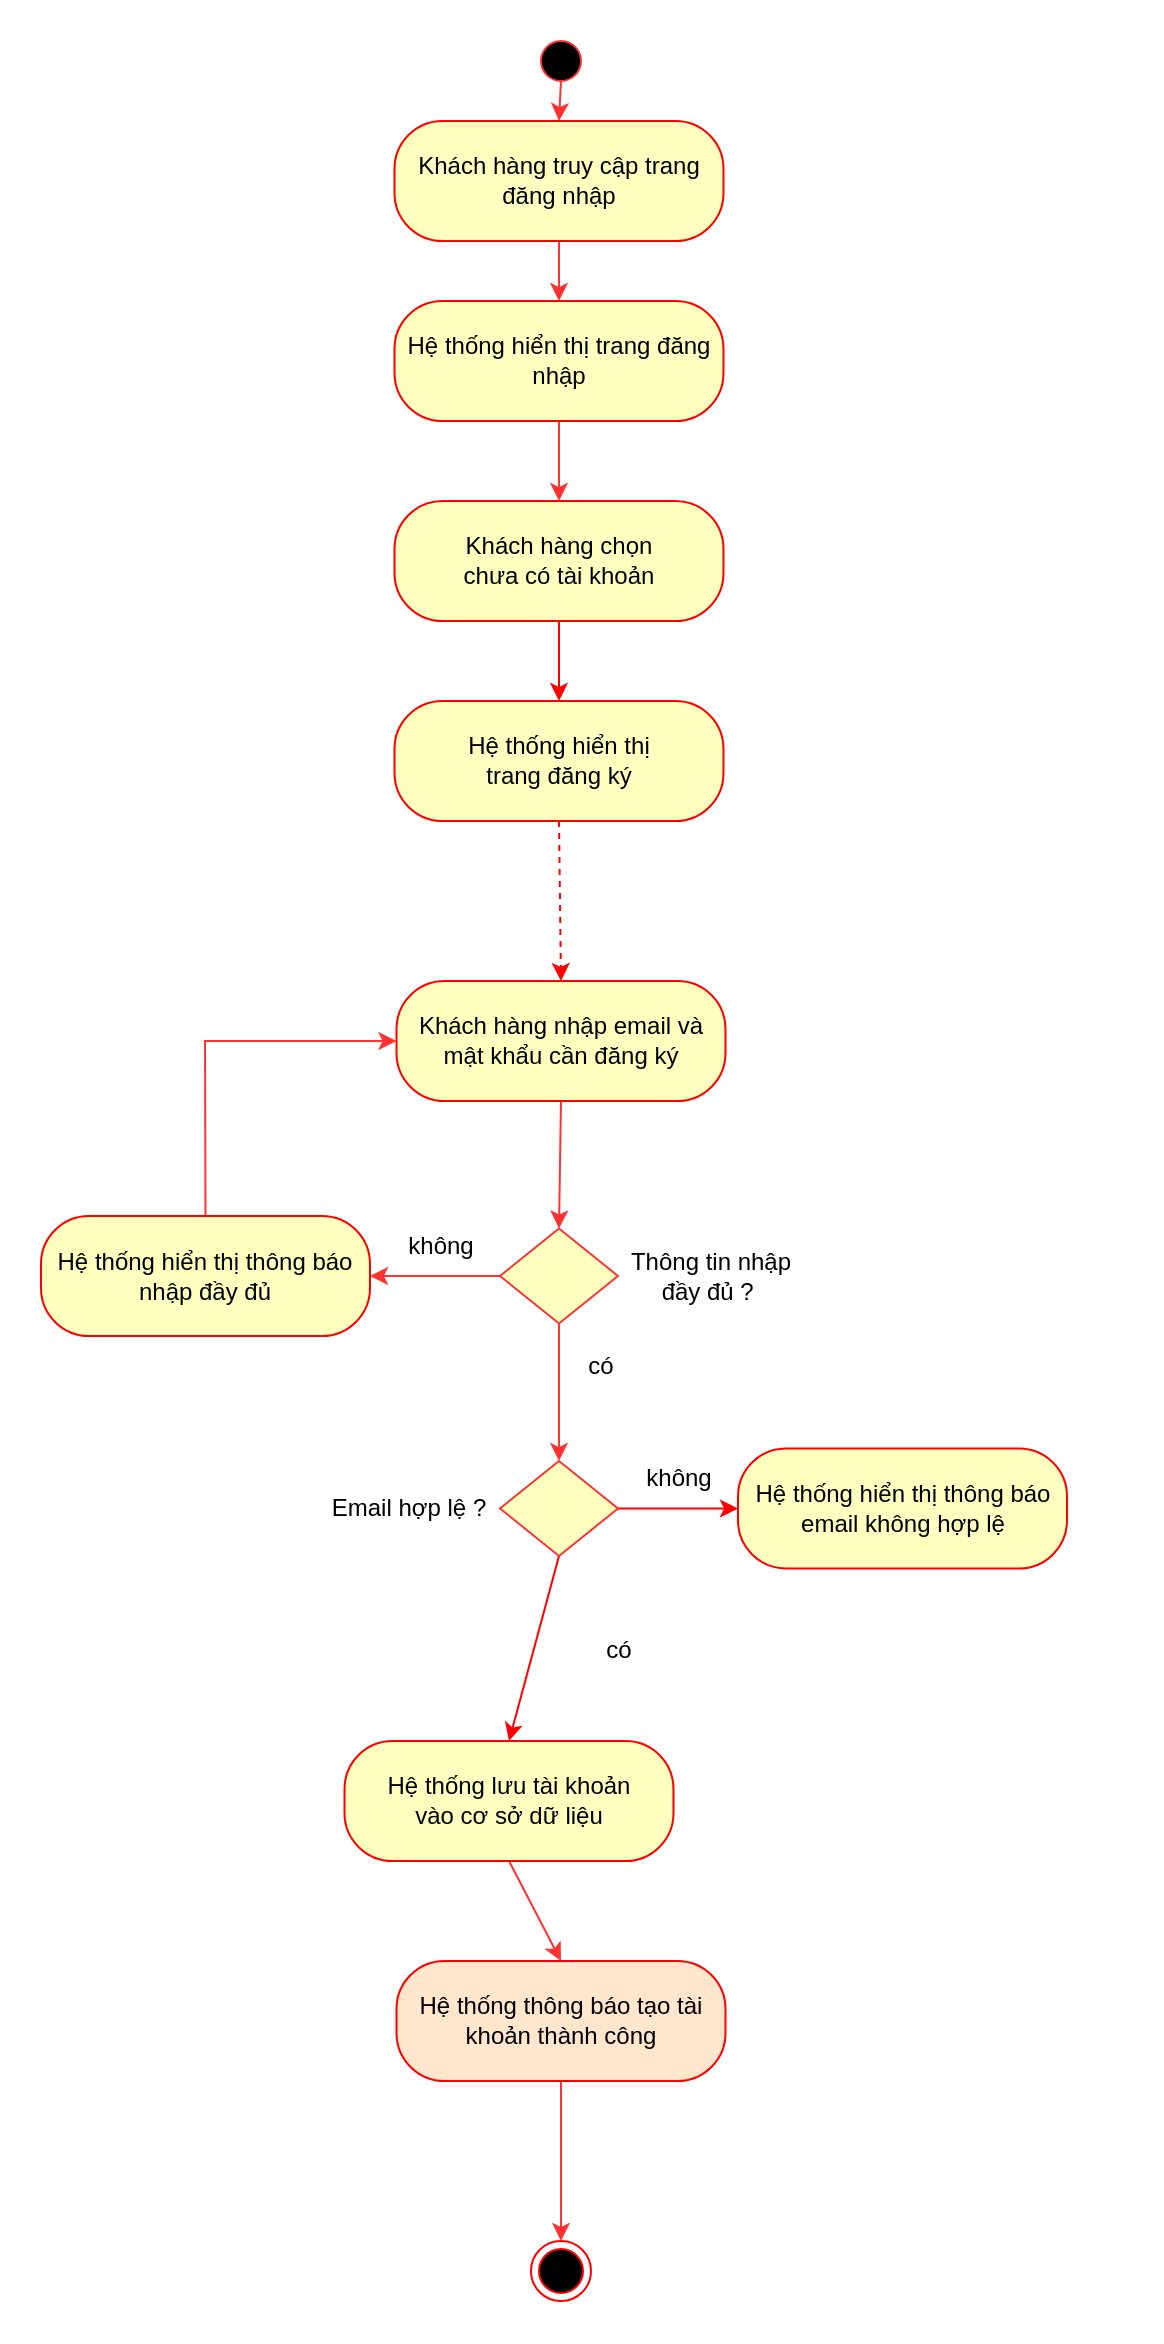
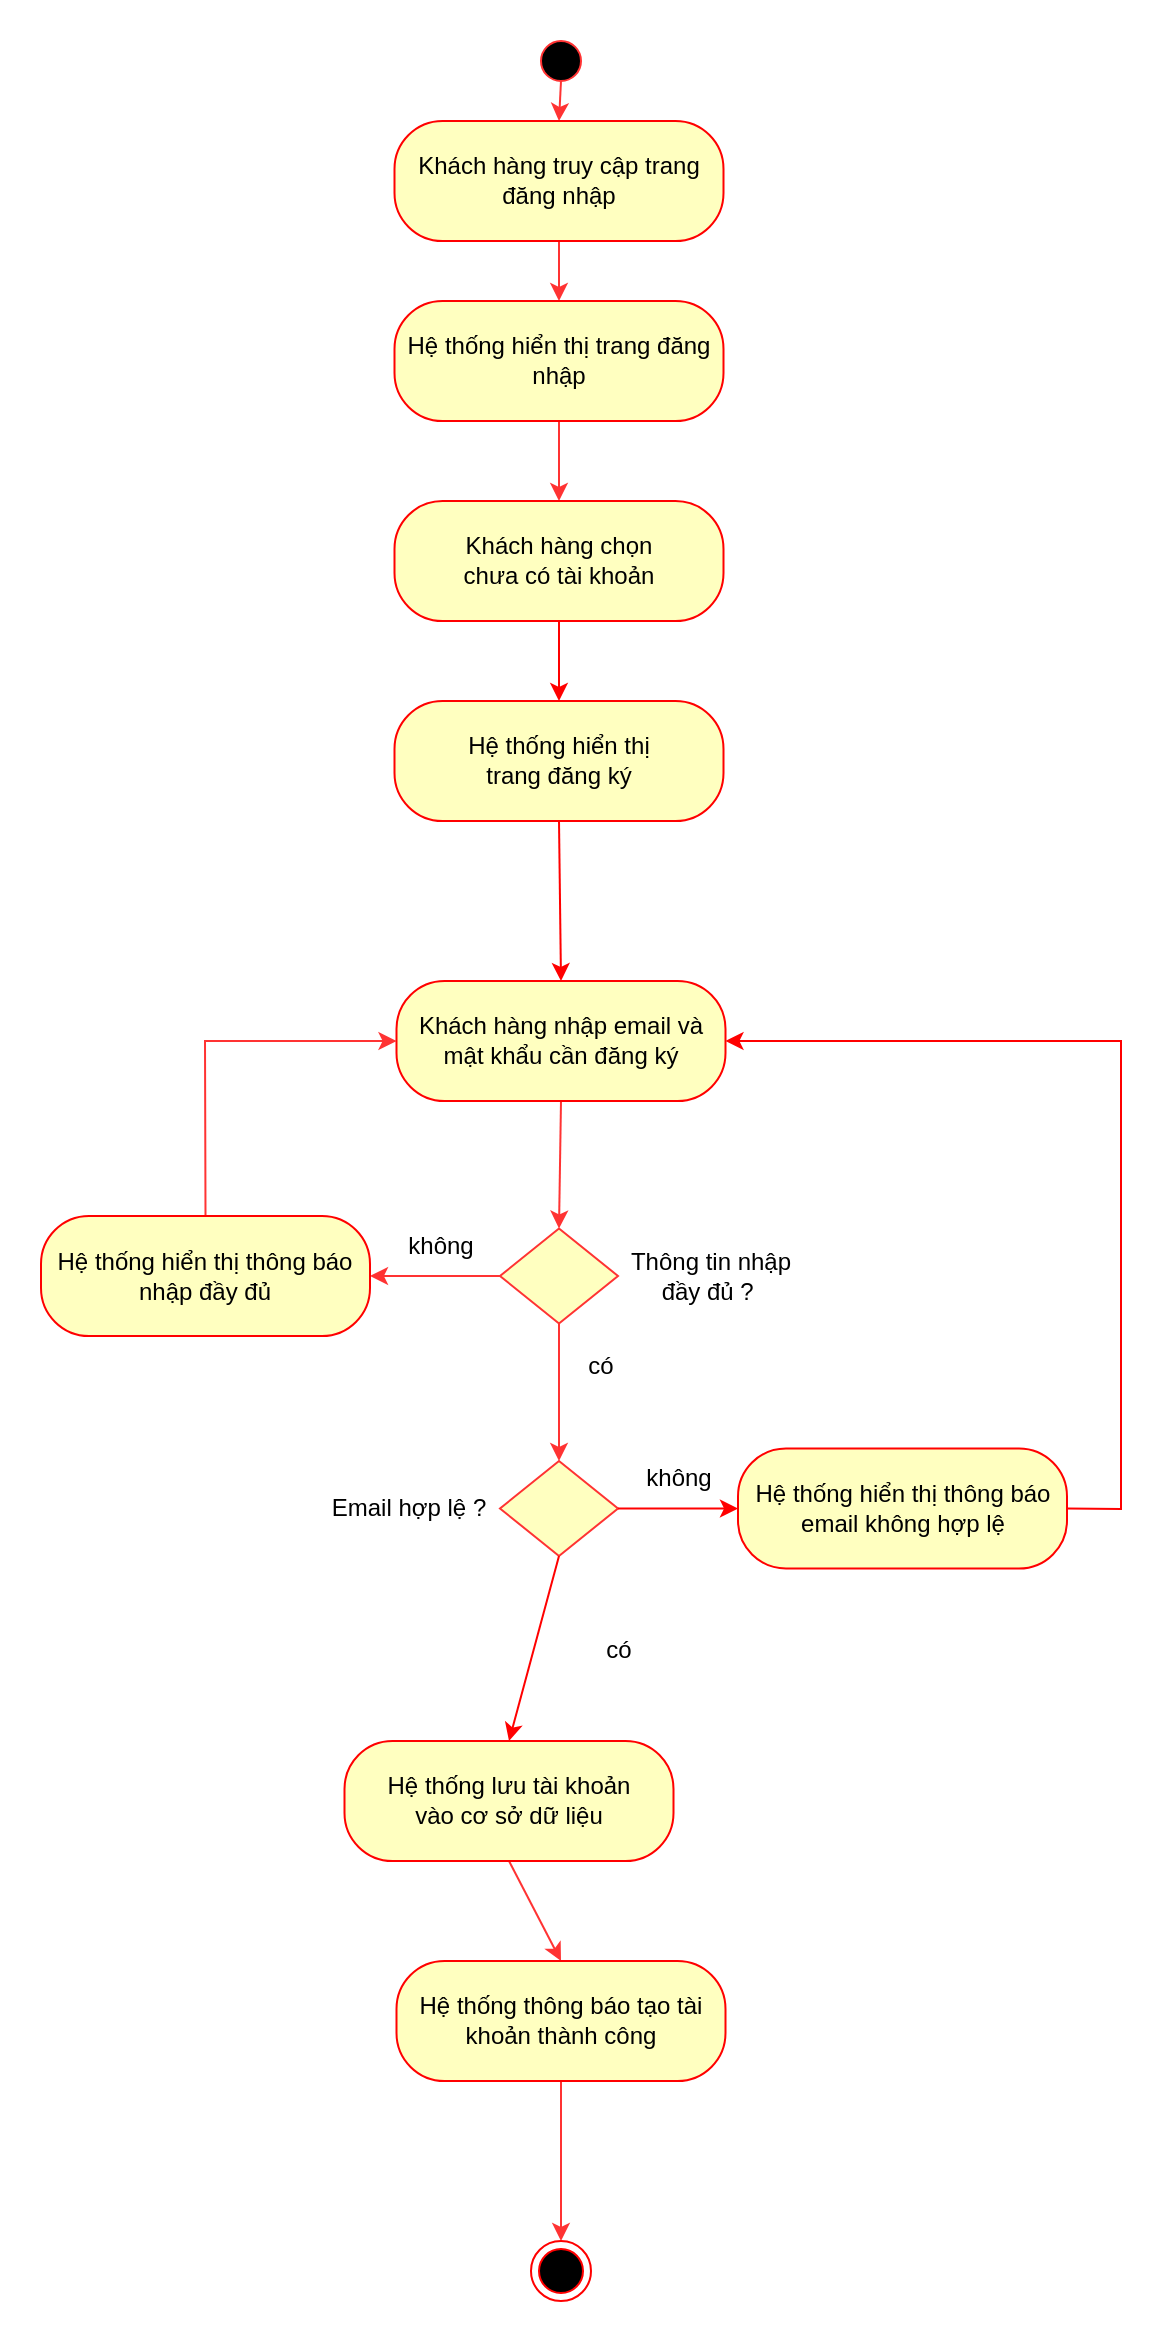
- <mxCell id="17" value="" style="endArrow=classic;html=1;rounded=0;strokeColor=#FF0000;exitX=0.5;exitY=1;exitDx=0;exitDy=0;entryX=0.5;entryY=0;entryDx=0;entryDy=0;dashed=1;" parent="1" source="28" target="29" edge="1"><mxGeometry width="50" height="50" relative="1" as="geometry"><mxPoint x="279" y="430" as="sourcePoint" /><mxPoint x="280" y="490" as="targetPoint" /></mxGeometry></mxCell>
+ <mxCell id="17" value="" style="endArrow=classic;html=1;rounded=0;strokeColor=#FF0000;exitX=0.5;exitY=1;exitDx=0;exitDy=0;entryX=0.5;entryY=0;entryDx=0;entryDy=0;" parent="1" source="28" target="29" edge="1"><mxGeometry width="50" height="50" relative="1" as="geometry"><mxPoint x="279" y="430" as="sourcePoint" /><mxPoint x="280" y="490" as="targetPoint" /></mxGeometry></mxCell>
+ <mxCell id="24" value="" style="endArrow=classic;html=1;rounded=0;strokeColor=#FF0000;exitX=1;exitY=0.5;exitDx=0;exitDy=0;entryX=1;entryY=0.5;entryDx=0;entryDy=0;" parent="1" source="31" target="29" edge="1"><mxGeometry width="50" height="50" relative="1" as="geometry"><mxPoint x="520" y="753.75" as="sourcePoint" /><mxPoint x="340" y="520" as="targetPoint" /><Array as="points"><mxPoint x="560" y="754" /><mxPoint x="560" y="520" /></Array></mxGeometry></mxCell>
- <mxCell id="33" value="Hệ thống thông báo tạo tài khoản thành công" style="rounded=1;whiteSpace=wrap;html=1;arcSize=40;fontColor=#000000;fillColor=#ffe6cc;strokeColor=#ff0000;" parent="1" vertex="1"><mxGeometry x="197.75" y="980" width="164.5" height="60" as="geometry" /></mxCell>
+ <mxCell id="33" value="Hệ thống thông báo tạo tài khoản thành công" style="rounded=1;whiteSpace=wrap;html=1;arcSize=40;fontColor=#000000;fillColor=#ffffc0;strokeColor=#ff0000;" parent="1" vertex="1"><mxGeometry x="197.75" y="980" width="164.5" height="60" as="geometry" /></mxCell>
